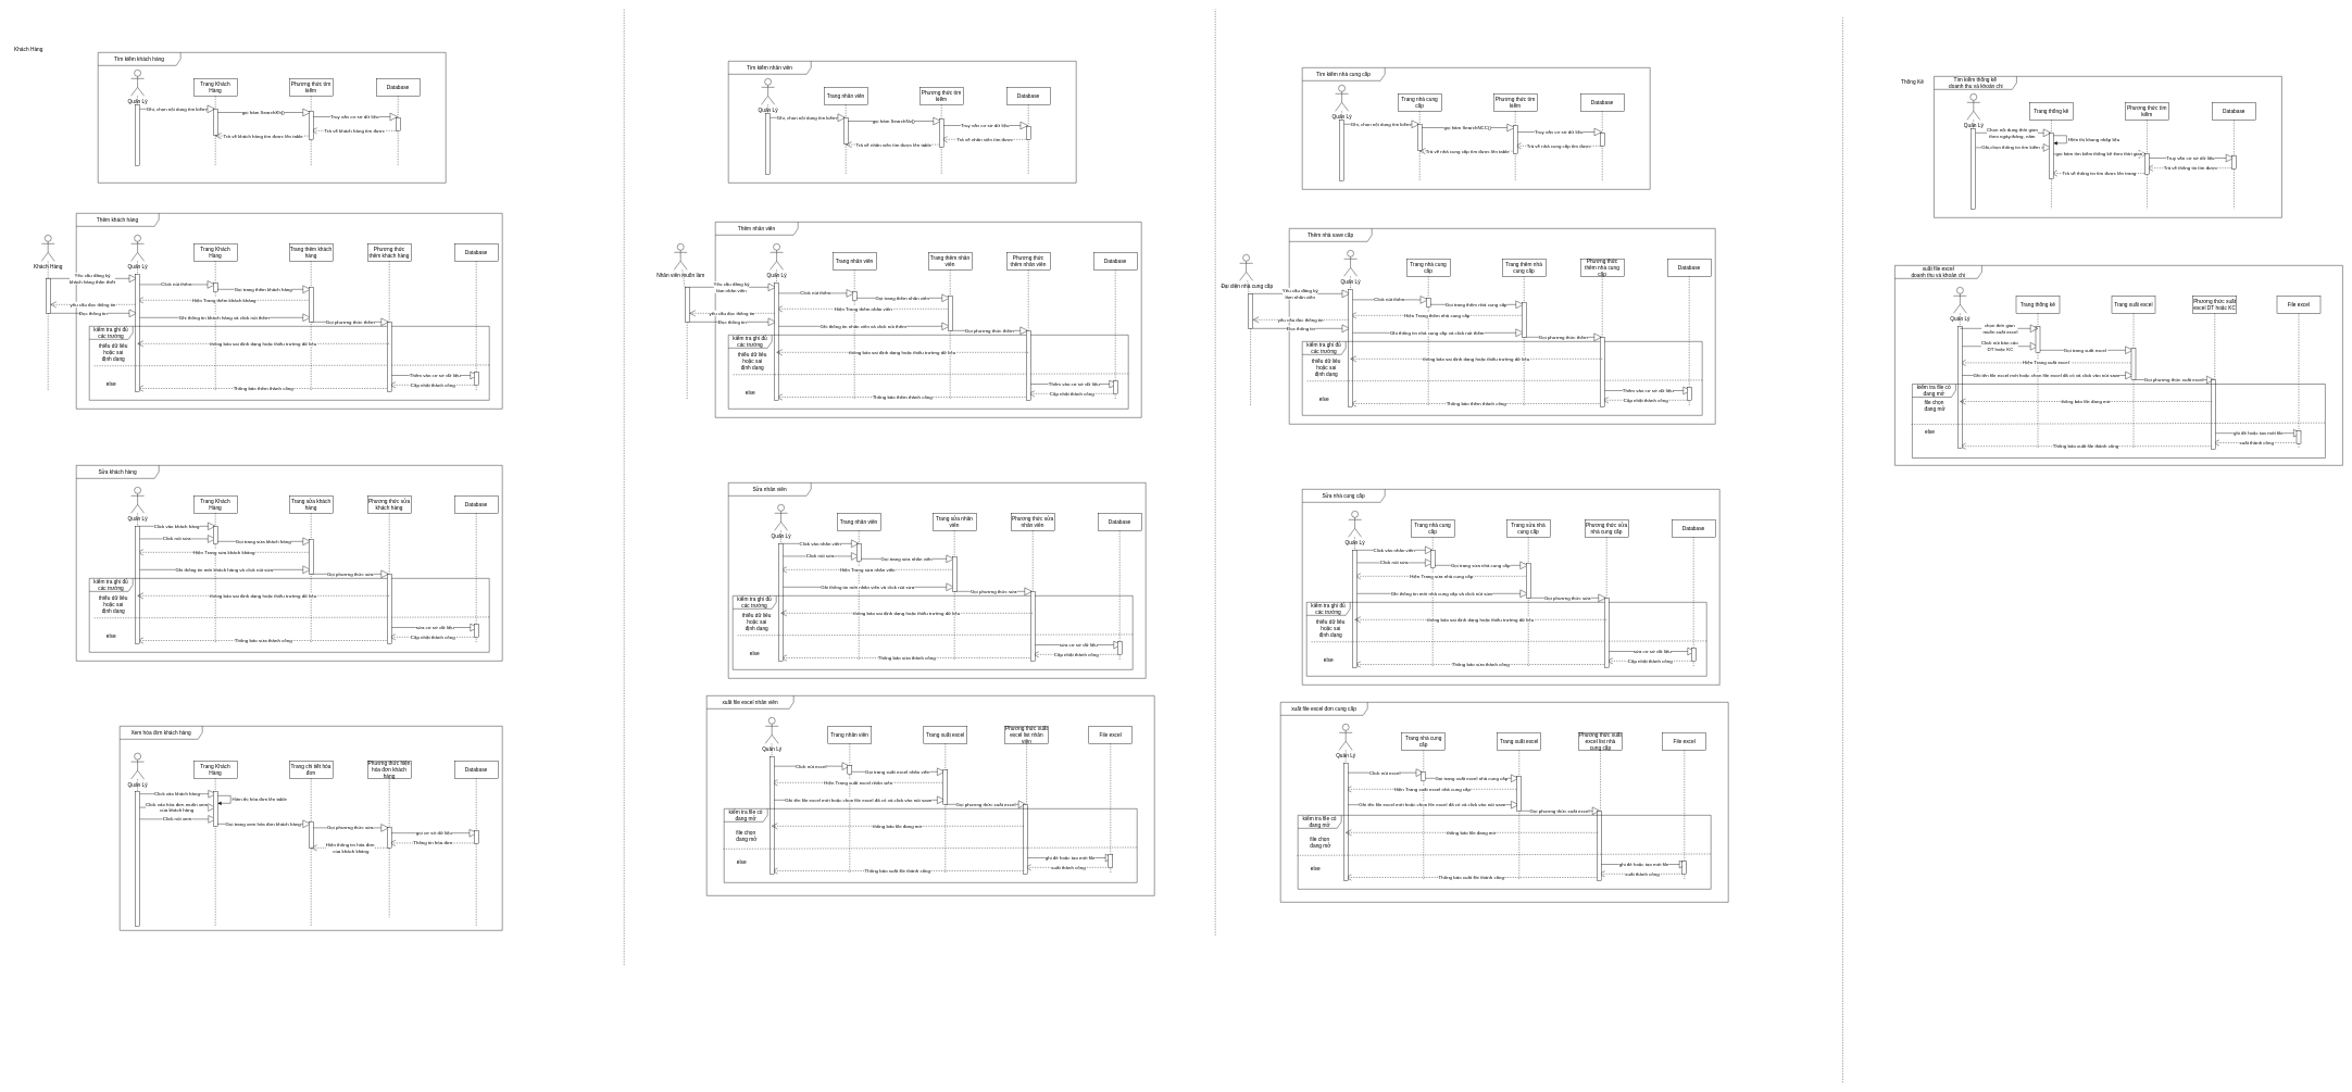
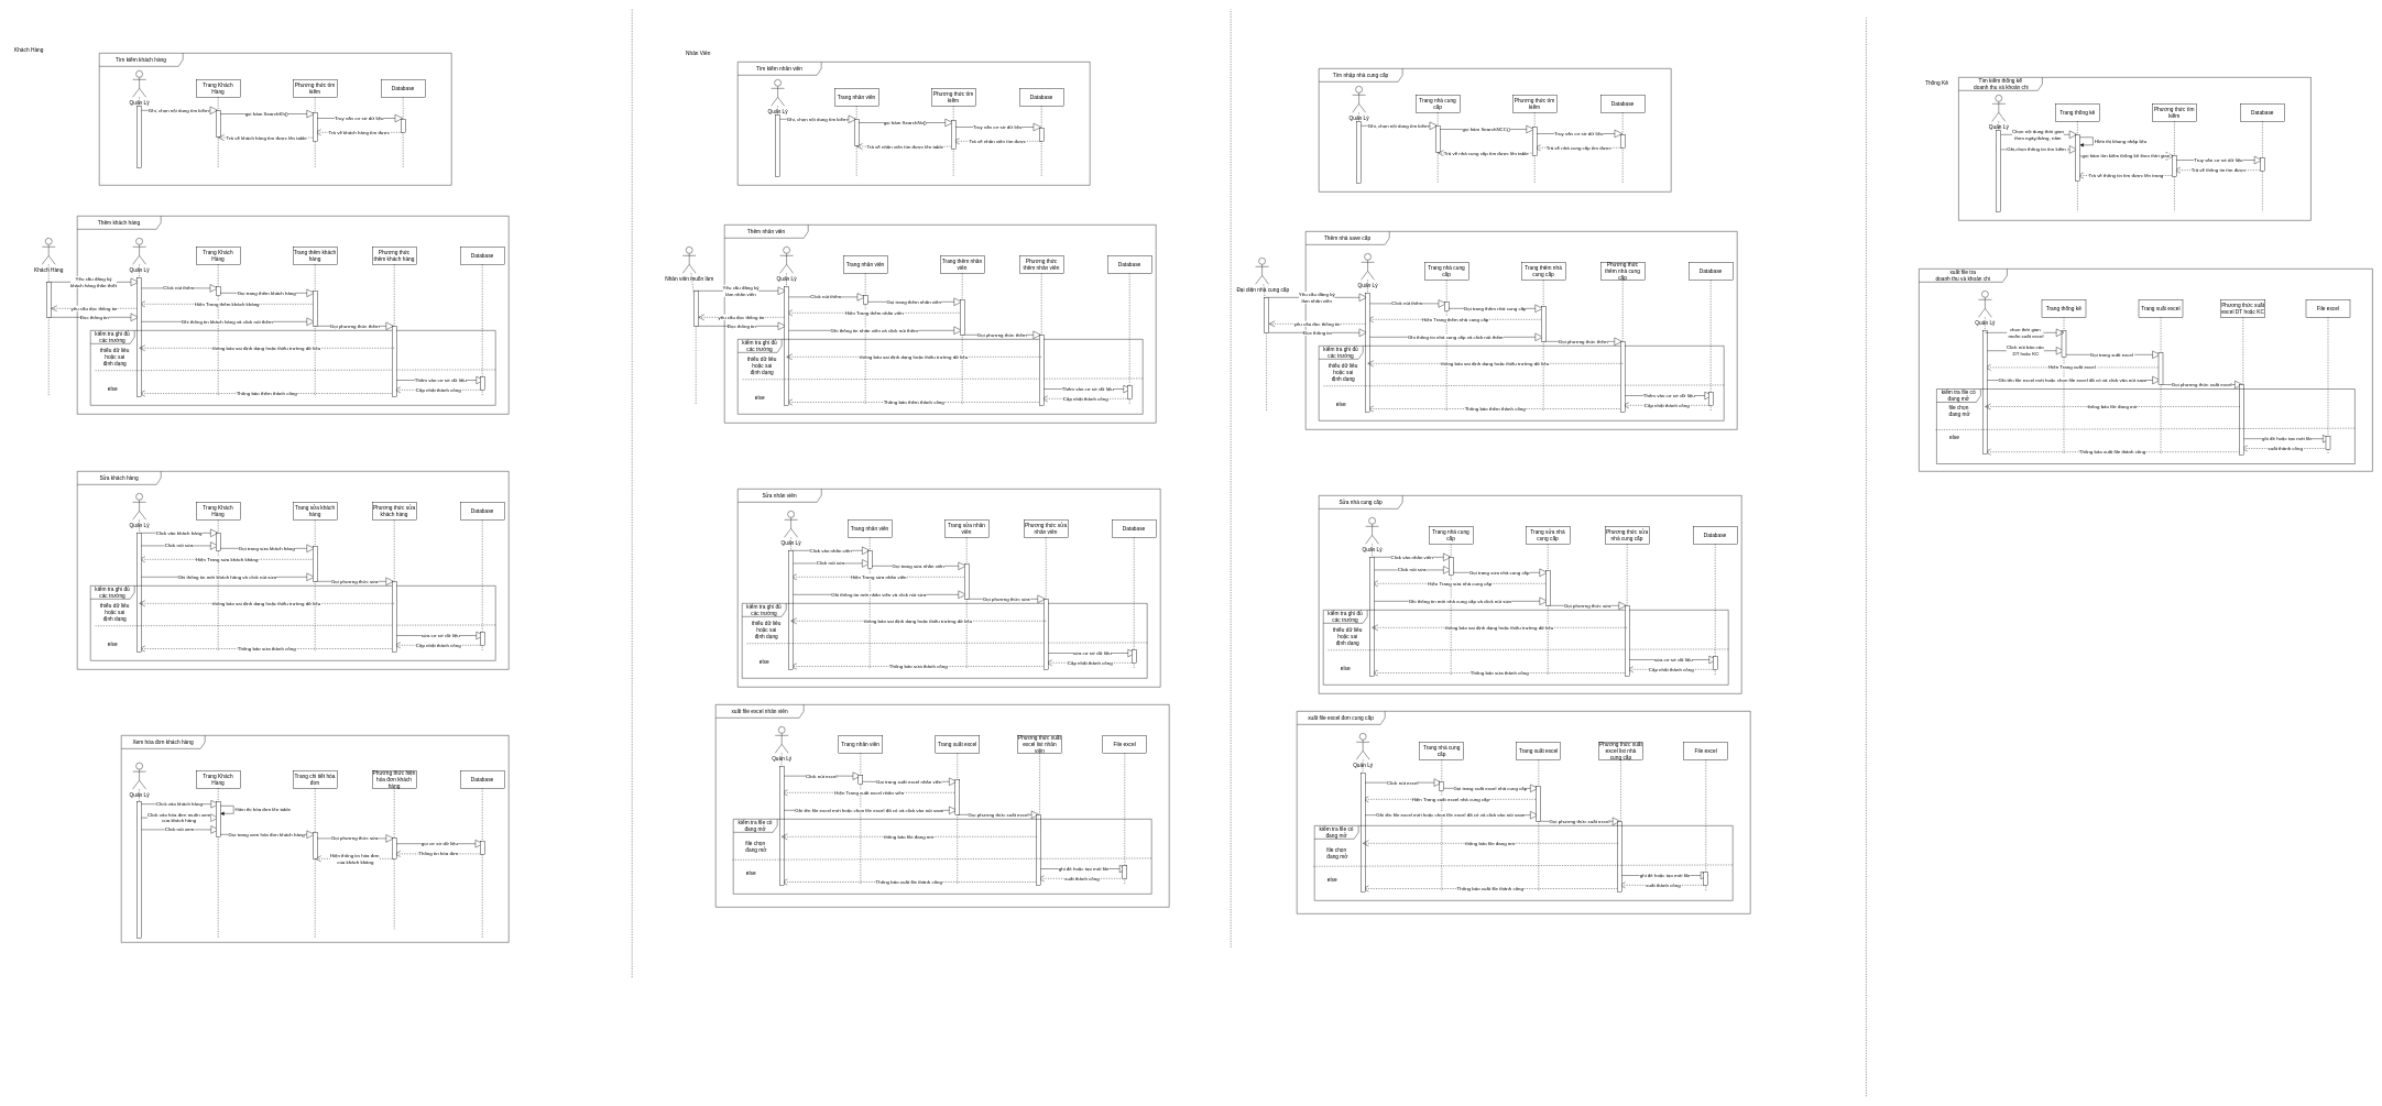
+ <mxCell id="98" value="Nhân Viên" style="text;html=1;align=center;verticalAlign=middle;resizable=0;points=[];autosize=1;strokeColor=none;fillColor=none;" parent="1" vertex="1"><mxGeometry x="1545" y="105" width="80" height="30" as="geometry" /></mxCell>
- <mxCell id="208" value="Tìm kiếm nhà cung cấp" style="shape=umlFrame;whiteSpace=wrap;html=1;pointerEvents=0;width=190;height=30;" parent="1" vertex="1"><mxGeometry x="2995" y="155" width="800" height="280" as="geometry" /></mxCell>
+ <mxCell id="208" value="Tìm nhập nhà cung cấp" style="shape=umlFrame;whiteSpace=wrap;html=1;pointerEvents=0;width=190;height=30;" parent="1" vertex="1"><mxGeometry x="2995" y="155" width="800" height="280" as="geometry" /></mxCell>
- <mxCell id="337" value="xuất file excel &lt;br&gt;doanh thu và khoản chi" style="shape=umlFrame;whiteSpace=wrap;html=1;pointerEvents=0;width=200;height=30;" parent="1" vertex="1"><mxGeometry x="4358" y="610" width="1030" height="460" as="geometry" /></mxCell>
+ <mxCell id="337" value="xuất file tra &lt;br&gt;doanh thu và khoản chi" style="shape=umlFrame;whiteSpace=wrap;html=1;pointerEvents=0;width=200;height=30;" parent="1" vertex="1"><mxGeometry x="4358" y="610" width="1030" height="460" as="geometry" /></mxCell>
